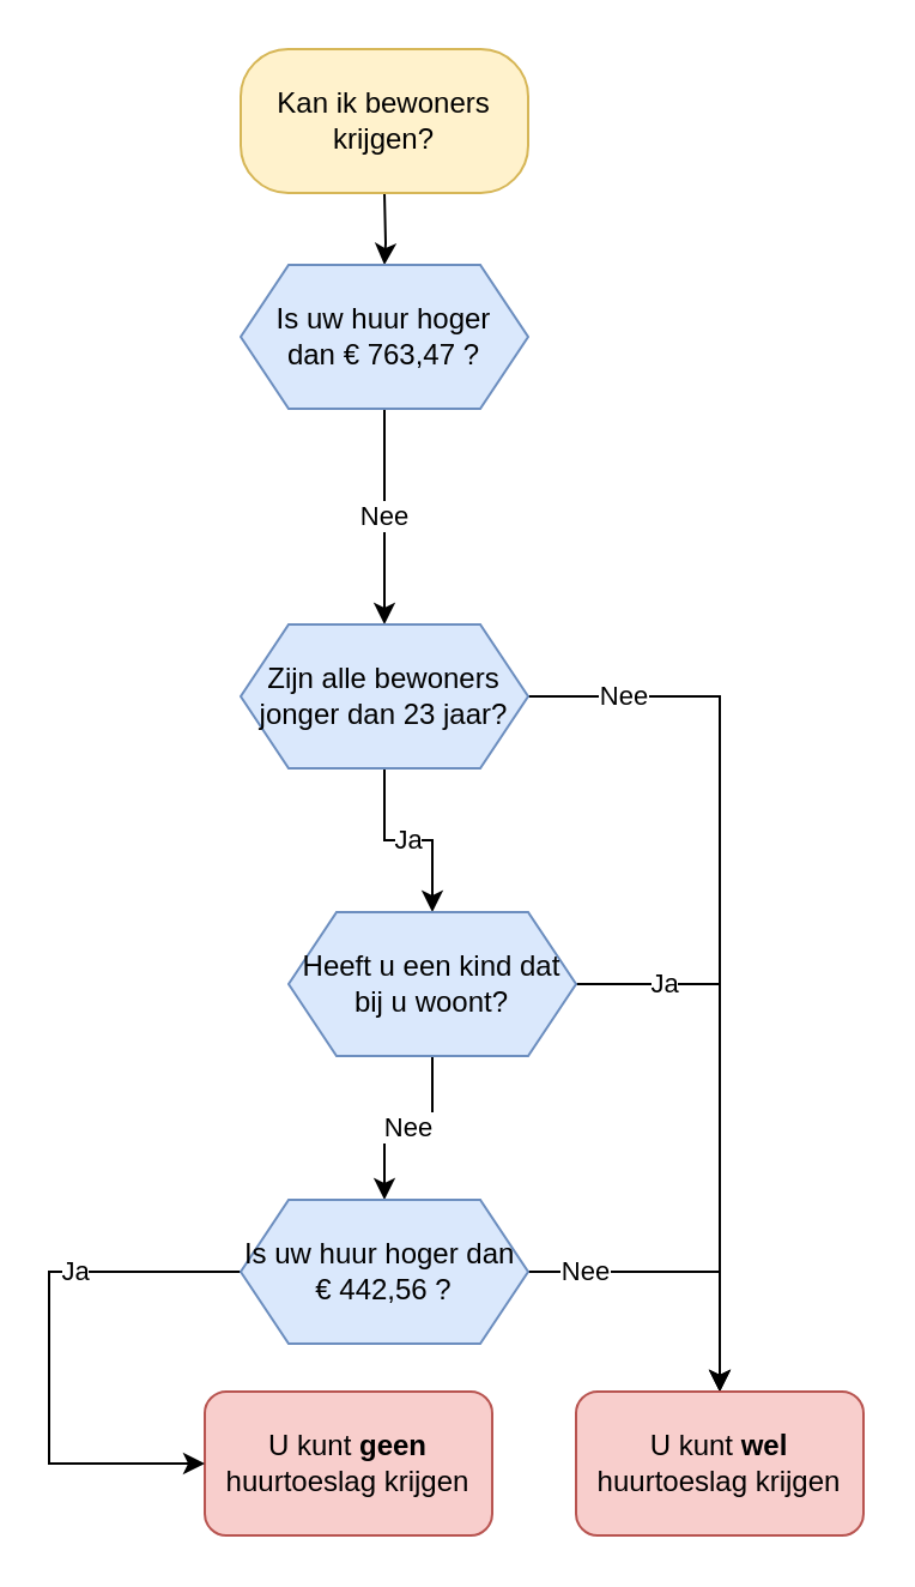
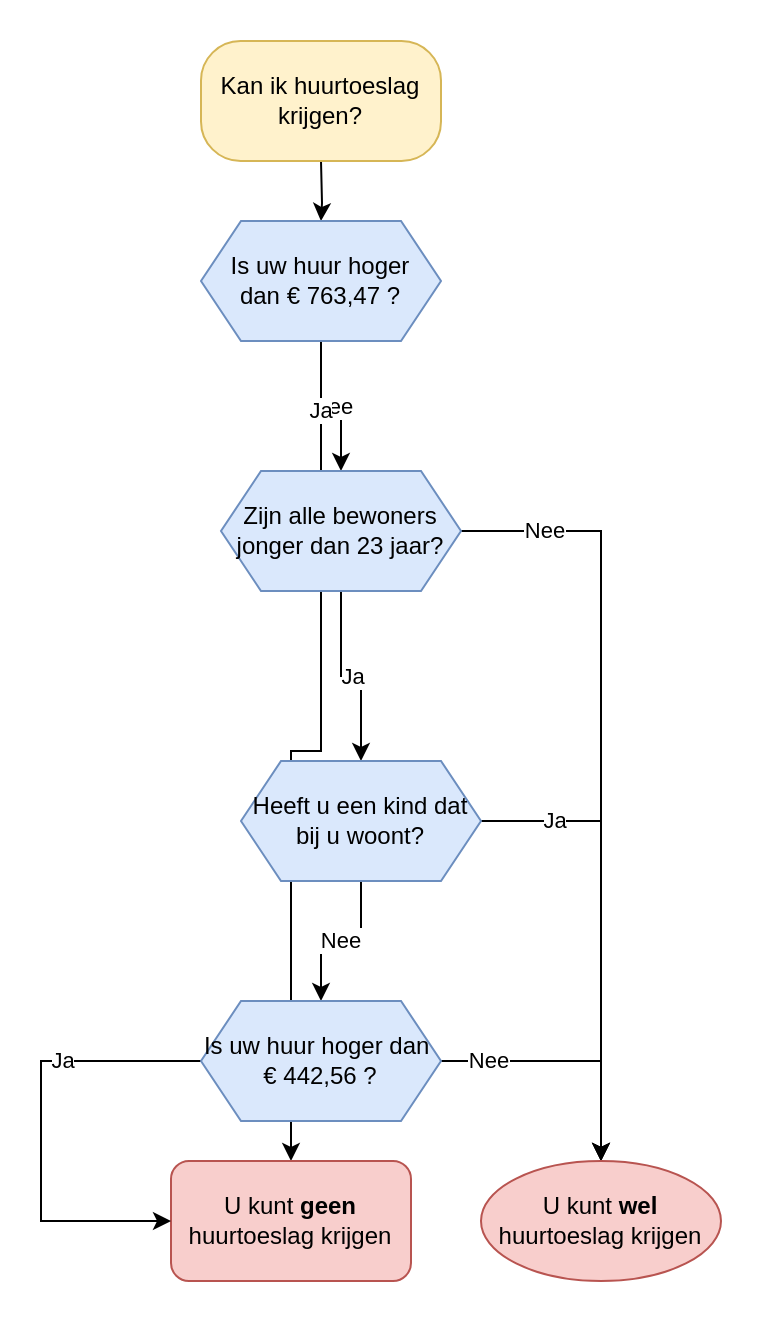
- <mxCell id="10" value="Kan ik bewoners krijgen?" style="rounded=1;whiteSpace=wrap;html=1;arcSize=33;fillColor=#fff2cc;strokeColor=#d6b656;" parent="1" vertex="1"><mxGeometry x="100" y="20" width="120" height="60" as="geometry" /></mxCell>
+ <mxCell id="10" value="Kan ik huurtoeslag krijgen?" style="rounded=1;whiteSpace=wrap;html=1;arcSize=33;fillColor=#fff2cc;strokeColor=#d6b656;" parent="1" vertex="1"><mxGeometry x="100" y="20" width="120" height="60" as="geometry" /></mxCell>
- <mxCell id="8" value="&lt;div&gt;Zijn alle bewoners&lt;/div&gt;&lt;div&gt;jonger dan 23 jaar?&lt;br&gt;&lt;/div&gt;" style="shape=hexagon;perimeter=hexagonPerimeter2;whiteSpace=wrap;html=1;fixedSize=1;size=20;fillColor=#dae8fc;strokeColor=#6c8ebf;" parent="1" vertex="1"><mxGeometry x="100" y="260" width="120" height="60" as="geometry" /></mxCell>
+ <mxCell id="8" value="&lt;div&gt;Zijn alle bewoners&lt;/div&gt;&lt;div&gt;jonger dan 23 jaar?&lt;br&gt;&lt;/div&gt;" style="shape=hexagon;perimeter=hexagonPerimeter2;whiteSpace=wrap;html=1;fixedSize=1;size=20;fillColor=#dae8fc;strokeColor=#6c8ebf;" parent="1" vertex="1"><mxGeometry x="110" y="235" width="120" height="60" as="geometry" /></mxCell>
+ <mxCell id="4" value="Ja" style="edgeStyle=orthogonalEdgeStyle;rounded=0;orthogonalLoop=1;jettySize=auto;html=1;" parent="1" source="5" target="9" edge="1"><mxGeometry x="-0.837" relative="1" as="geometry"><mxPoint as="offset" /></mxGeometry></mxCell>
- <mxCell id="17" value="U kunt &lt;b&gt;wel&lt;/b&gt; huurtoeslag krijgen" style="rounded=1;whiteSpace=wrap;html=1;fillColor=#f8cecc;strokeColor=#b85450;" parent="1" vertex="1"><mxGeometry x="240" y="580" width="120" height="60" as="geometry" /></mxCell>
+ <mxCell id="17" value="U kunt &lt;b&gt;wel&lt;/b&gt; huurtoeslag krijgen" style="ellipse;whiteSpace=wrap;html=1;fillColor=#f8cecc;strokeColor=#b85450;" parent="1" vertex="1"><mxGeometry x="240" y="580" width="120" height="60" as="geometry" /></mxCell>
